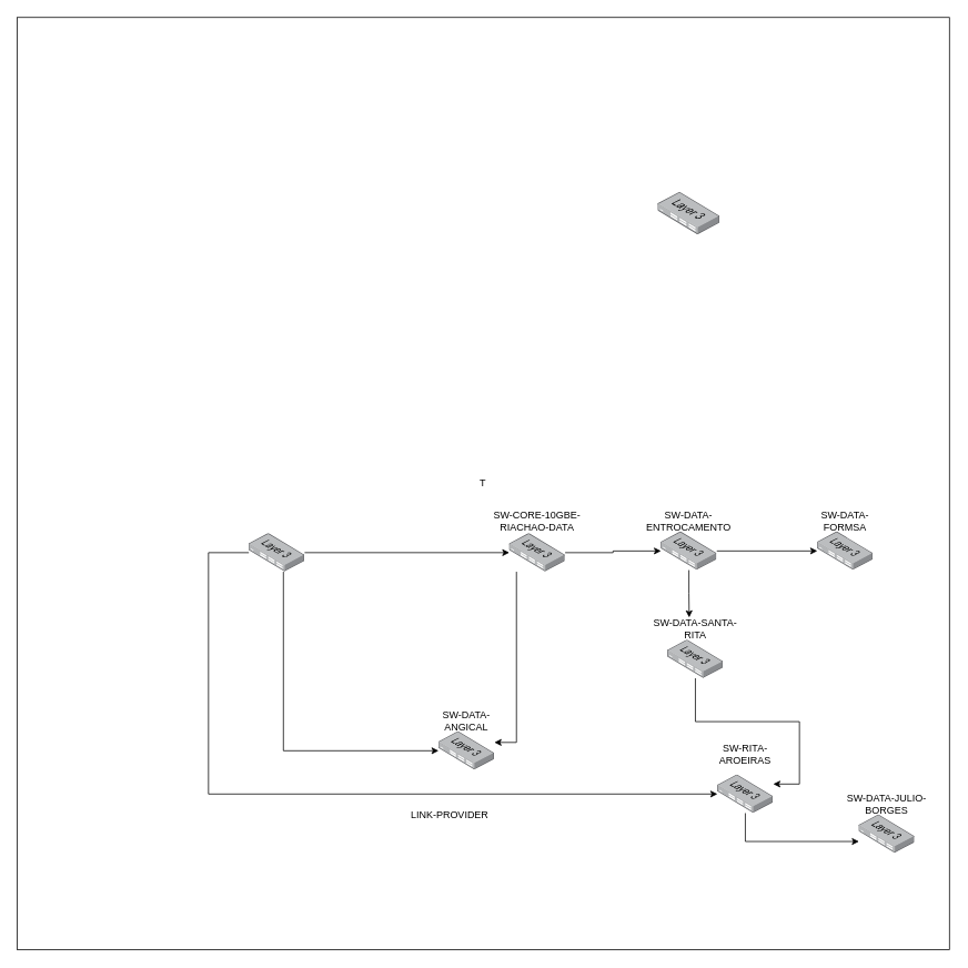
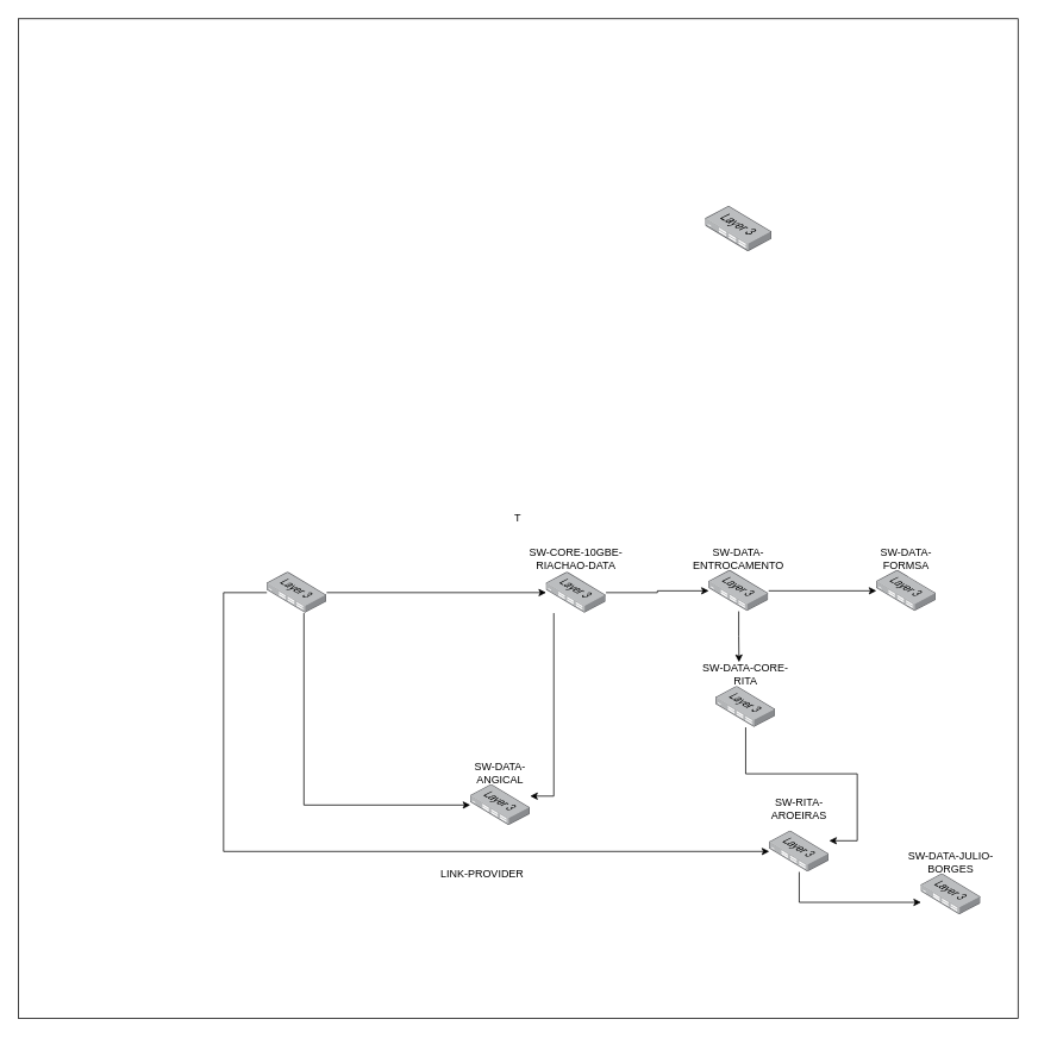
- <mxCell id="17" value="SW-DATA-SANTA-RITA" style="text;strokeColor=none;align=center;fillColor=none;html=1;verticalAlign=middle;whiteSpace=wrap;rounded=0;" vertex="1" parent="15"><mxGeometry width="110" height="30" as="geometry" /></mxCell>
+ <mxCell id="17" value="SW-DATA-CORE-RITA" style="text;strokeColor=none;align=center;fillColor=none;html=1;verticalAlign=middle;whiteSpace=wrap;rounded=0;" vertex="1" parent="15"><mxGeometry width="110" height="30" as="geometry" /></mxCell>
